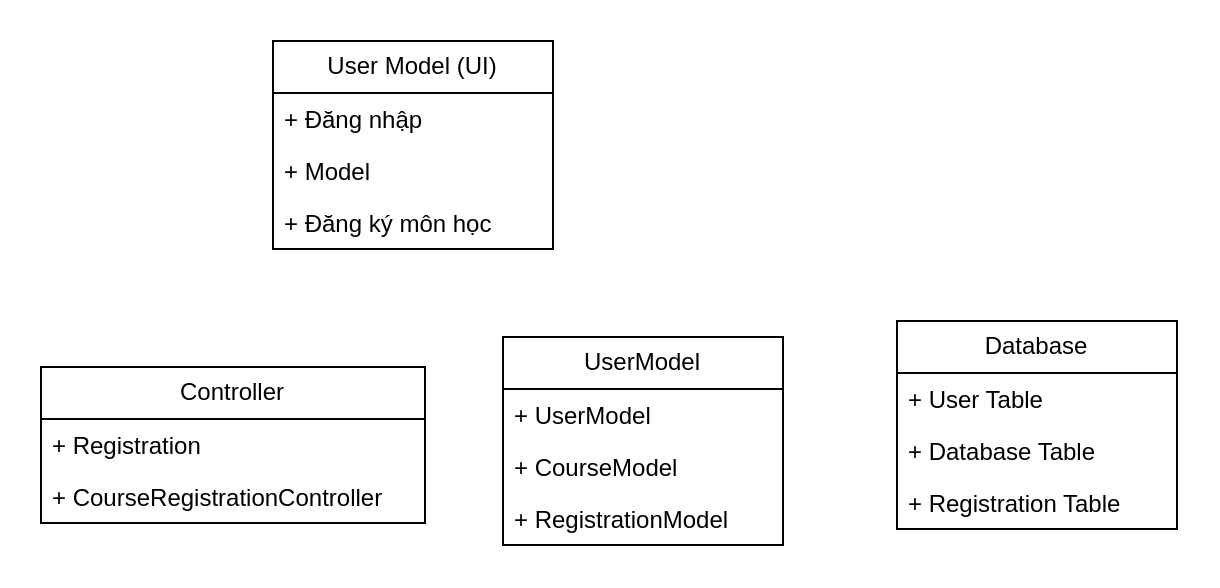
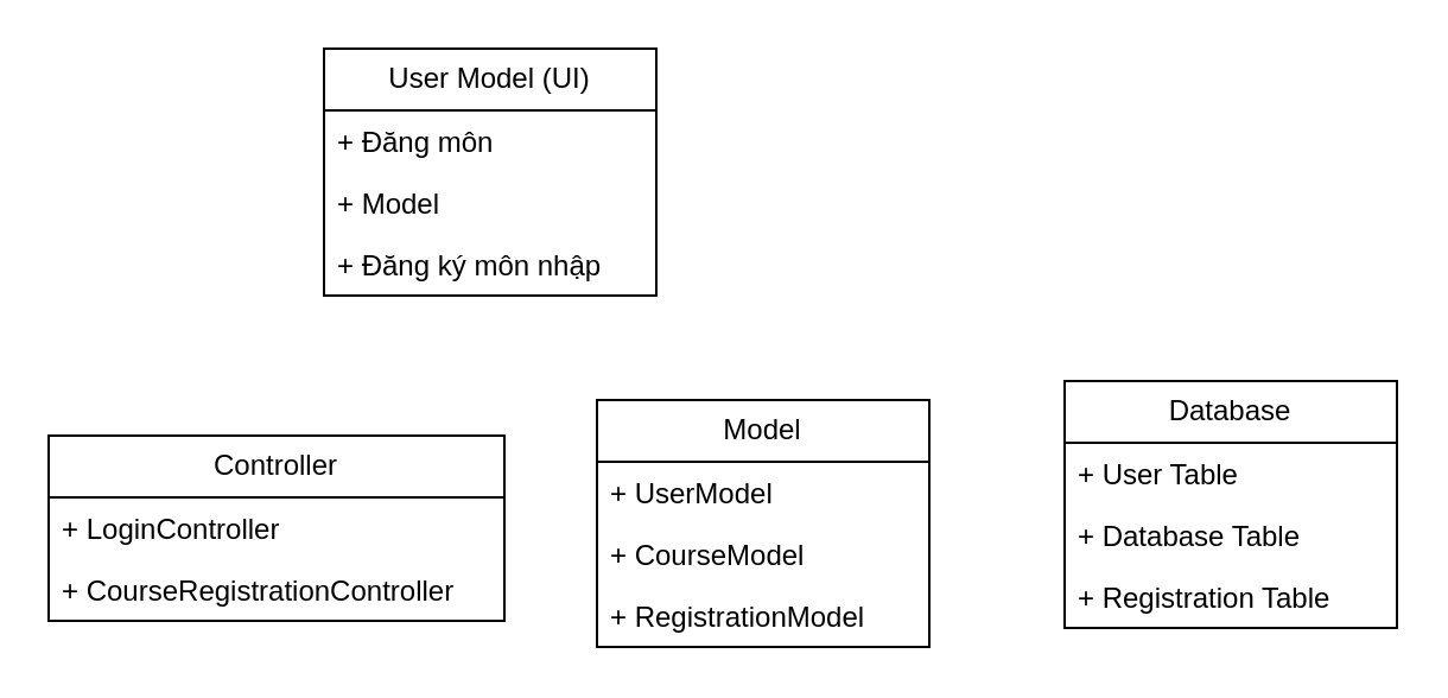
- <mxCell id="3" value="+ Đăng nhập" style="text;strokeColor=none;fillColor=none;align=left;verticalAlign=top;spacingLeft=4;spacingRight=4;overflow=hidden;rotatable=0;points=[[0,0.5],[1,0.5]];portConstraint=eastwest;whiteSpace=wrap;html=1;" vertex="1" parent="2"><mxGeometry y="26" width="140" height="26" as="geometry" /></mxCell>
+ <mxCell id="3" value="+ Đăng môn" style="text;strokeColor=none;fillColor=none;align=left;verticalAlign=top;spacingLeft=4;spacingRight=4;overflow=hidden;rotatable=0;points=[[0,0.5],[1,0.5]];portConstraint=eastwest;whiteSpace=wrap;html=1;" vertex="1" parent="2"><mxGeometry y="26" width="140" height="26" as="geometry" /></mxCell>
- <mxCell id="5" value="+&amp;nbsp;Đăng ký môn học" style="text;strokeColor=none;fillColor=none;align=left;verticalAlign=top;spacingLeft=4;spacingRight=4;overflow=hidden;rotatable=0;points=[[0,0.5],[1,0.5]];portConstraint=eastwest;whiteSpace=wrap;html=1;" vertex="1" parent="2"><mxGeometry y="78" width="140" height="26" as="geometry" /></mxCell>
+ <mxCell id="5" value="+&amp;nbsp;Đăng ký môn nhập" style="text;strokeColor=none;fillColor=none;align=left;verticalAlign=top;spacingLeft=4;spacingRight=4;overflow=hidden;rotatable=0;points=[[0,0.5],[1,0.5]];portConstraint=eastwest;whiteSpace=wrap;html=1;" vertex="1" parent="2"><mxGeometry y="78" width="140" height="26" as="geometry" /></mxCell>
- <mxCell id="9" value="UserModel" style="swimlane;fontStyle=0;childLayout=stackLayout;horizontal=1;startSize=26;fillColor=none;horizontalStack=0;resizeParent=1;resizeParentMax=0;resizeLast=0;collapsible=1;marginBottom=0;whiteSpace=wrap;html=1;" vertex="1" parent="1"><mxGeometry x="251" y="168" width="140" height="104" as="geometry" /></mxCell>
+ <mxCell id="9" value="Model" style="swimlane;fontStyle=0;childLayout=stackLayout;horizontal=1;startSize=26;fillColor=none;horizontalStack=0;resizeParent=1;resizeParentMax=0;resizeLast=0;collapsible=1;marginBottom=0;whiteSpace=wrap;html=1;" vertex="1" parent="1"><mxGeometry x="251" y="168" width="140" height="104" as="geometry" /></mxCell>
- <mxCell id="7" value="+&amp;nbsp;Registration" style="text;strokeColor=none;fillColor=none;align=left;verticalAlign=top;spacingLeft=4;spacingRight=4;overflow=hidden;rotatable=0;points=[[0,0.5],[1,0.5]];portConstraint=eastwest;whiteSpace=wrap;html=1;" vertex="1" parent="6"><mxGeometry y="26" width="192" height="26" as="geometry" /></mxCell>
+ <mxCell id="7" value="+&amp;nbsp;LoginController" style="text;strokeColor=none;fillColor=none;align=left;verticalAlign=top;spacingLeft=4;spacingRight=4;overflow=hidden;rotatable=0;points=[[0,0.5],[1,0.5]];portConstraint=eastwest;whiteSpace=wrap;html=1;" vertex="1" parent="6"><mxGeometry y="26" width="192" height="26" as="geometry" /></mxCell>
